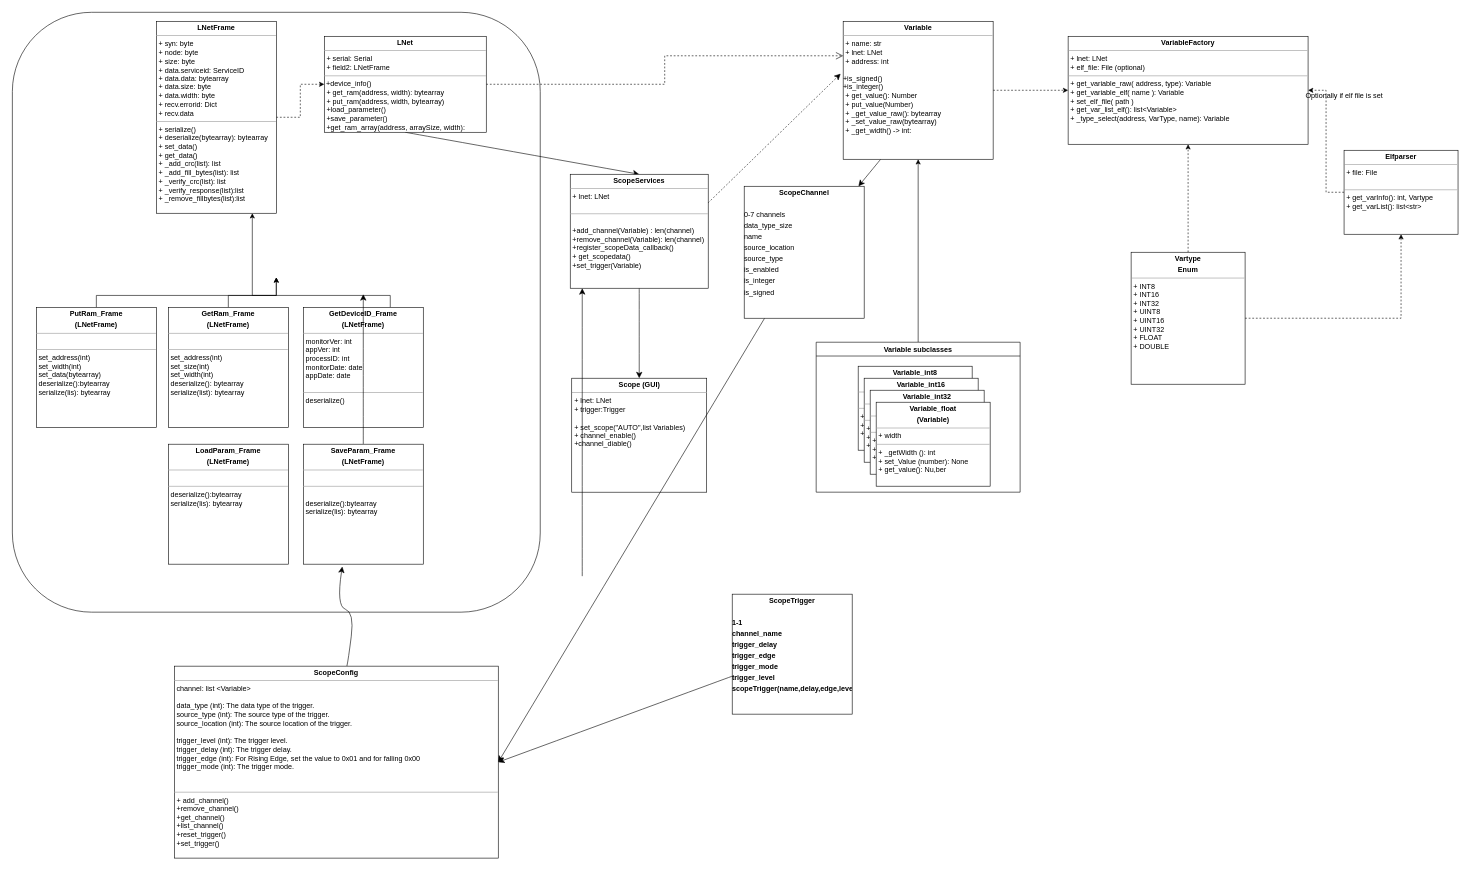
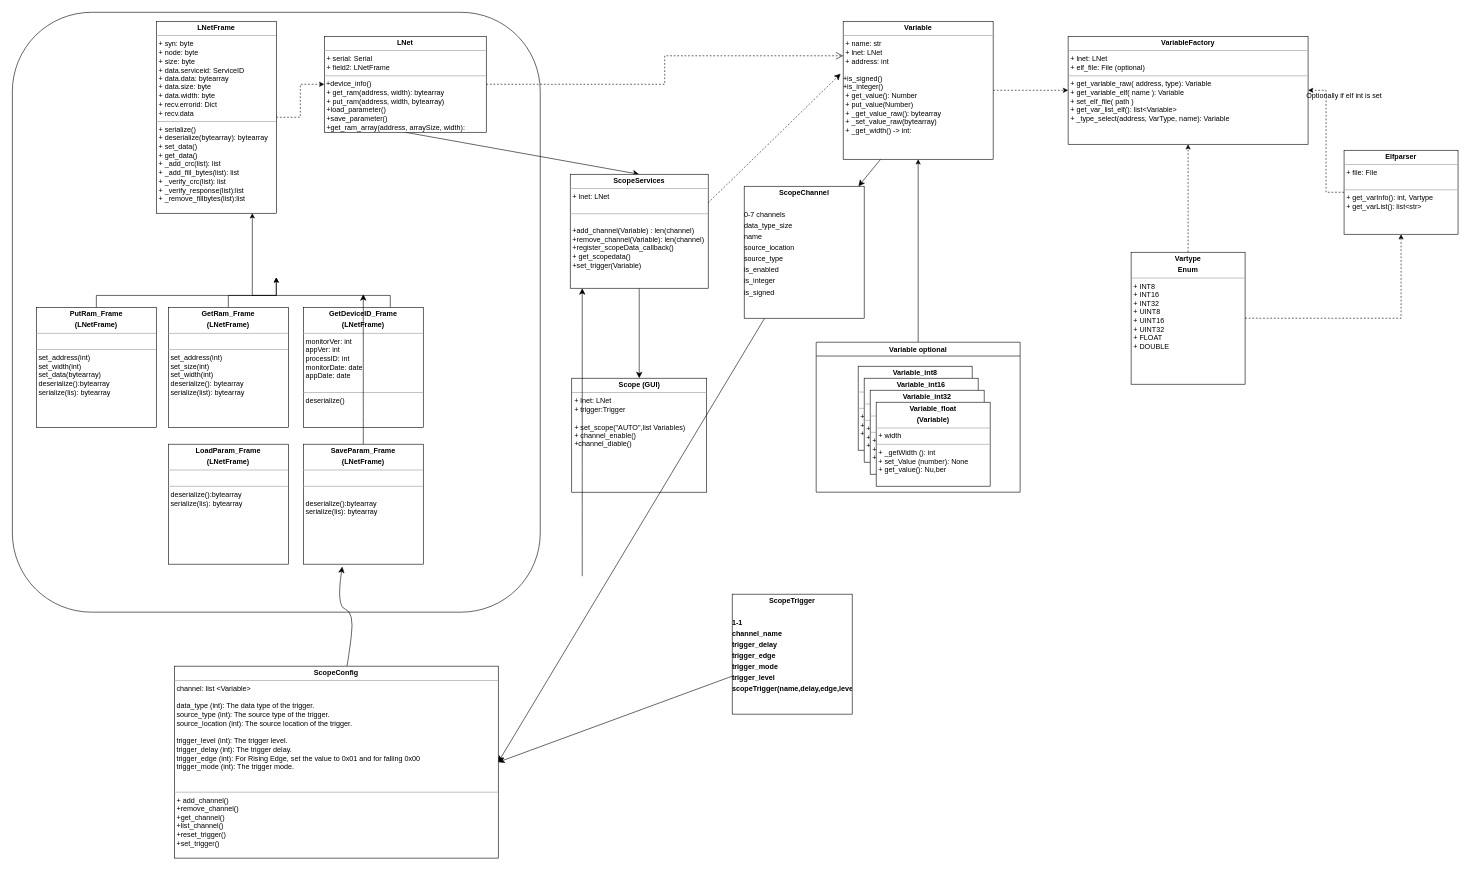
- <mxCell id="15" value="Optionally if elf file is set" style="text;html=1;align=center;verticalAlign=middle;resizable=0;points=[];autosize=1;strokeColor=none;fillColor=none;" parent="1" vertex="1"><mxGeometry x="2170" y="150" width="140" height="20" as="geometry" /></mxCell>
+ <mxCell id="15" value="Optionally if elf int is set" style="text;html=1;align=center;verticalAlign=middle;resizable=0;points=[];autosize=1;strokeColor=none;fillColor=none;" parent="1" vertex="1"><mxGeometry x="2170" y="150" width="140" height="20" as="geometry" /></mxCell>
- <mxCell id="27" value="Variable subclasses" style="swimlane;whiteSpace=wrap;html=1;" parent="1" vertex="1"><mxGeometry x="1360" y="570" width="340" height="250" as="geometry"><mxRectangle x="570" y="540" width="150" height="30" as="alternateBounds" /></mxGeometry></mxCell>
+ <mxCell id="27" value="Variable optional" style="swimlane;whiteSpace=wrap;html=1;" parent="1" vertex="1"><mxGeometry x="1360" y="570" width="340" height="250" as="geometry"><mxRectangle x="570" y="540" width="150" height="30" as="alternateBounds" /></mxGeometry></mxCell>
